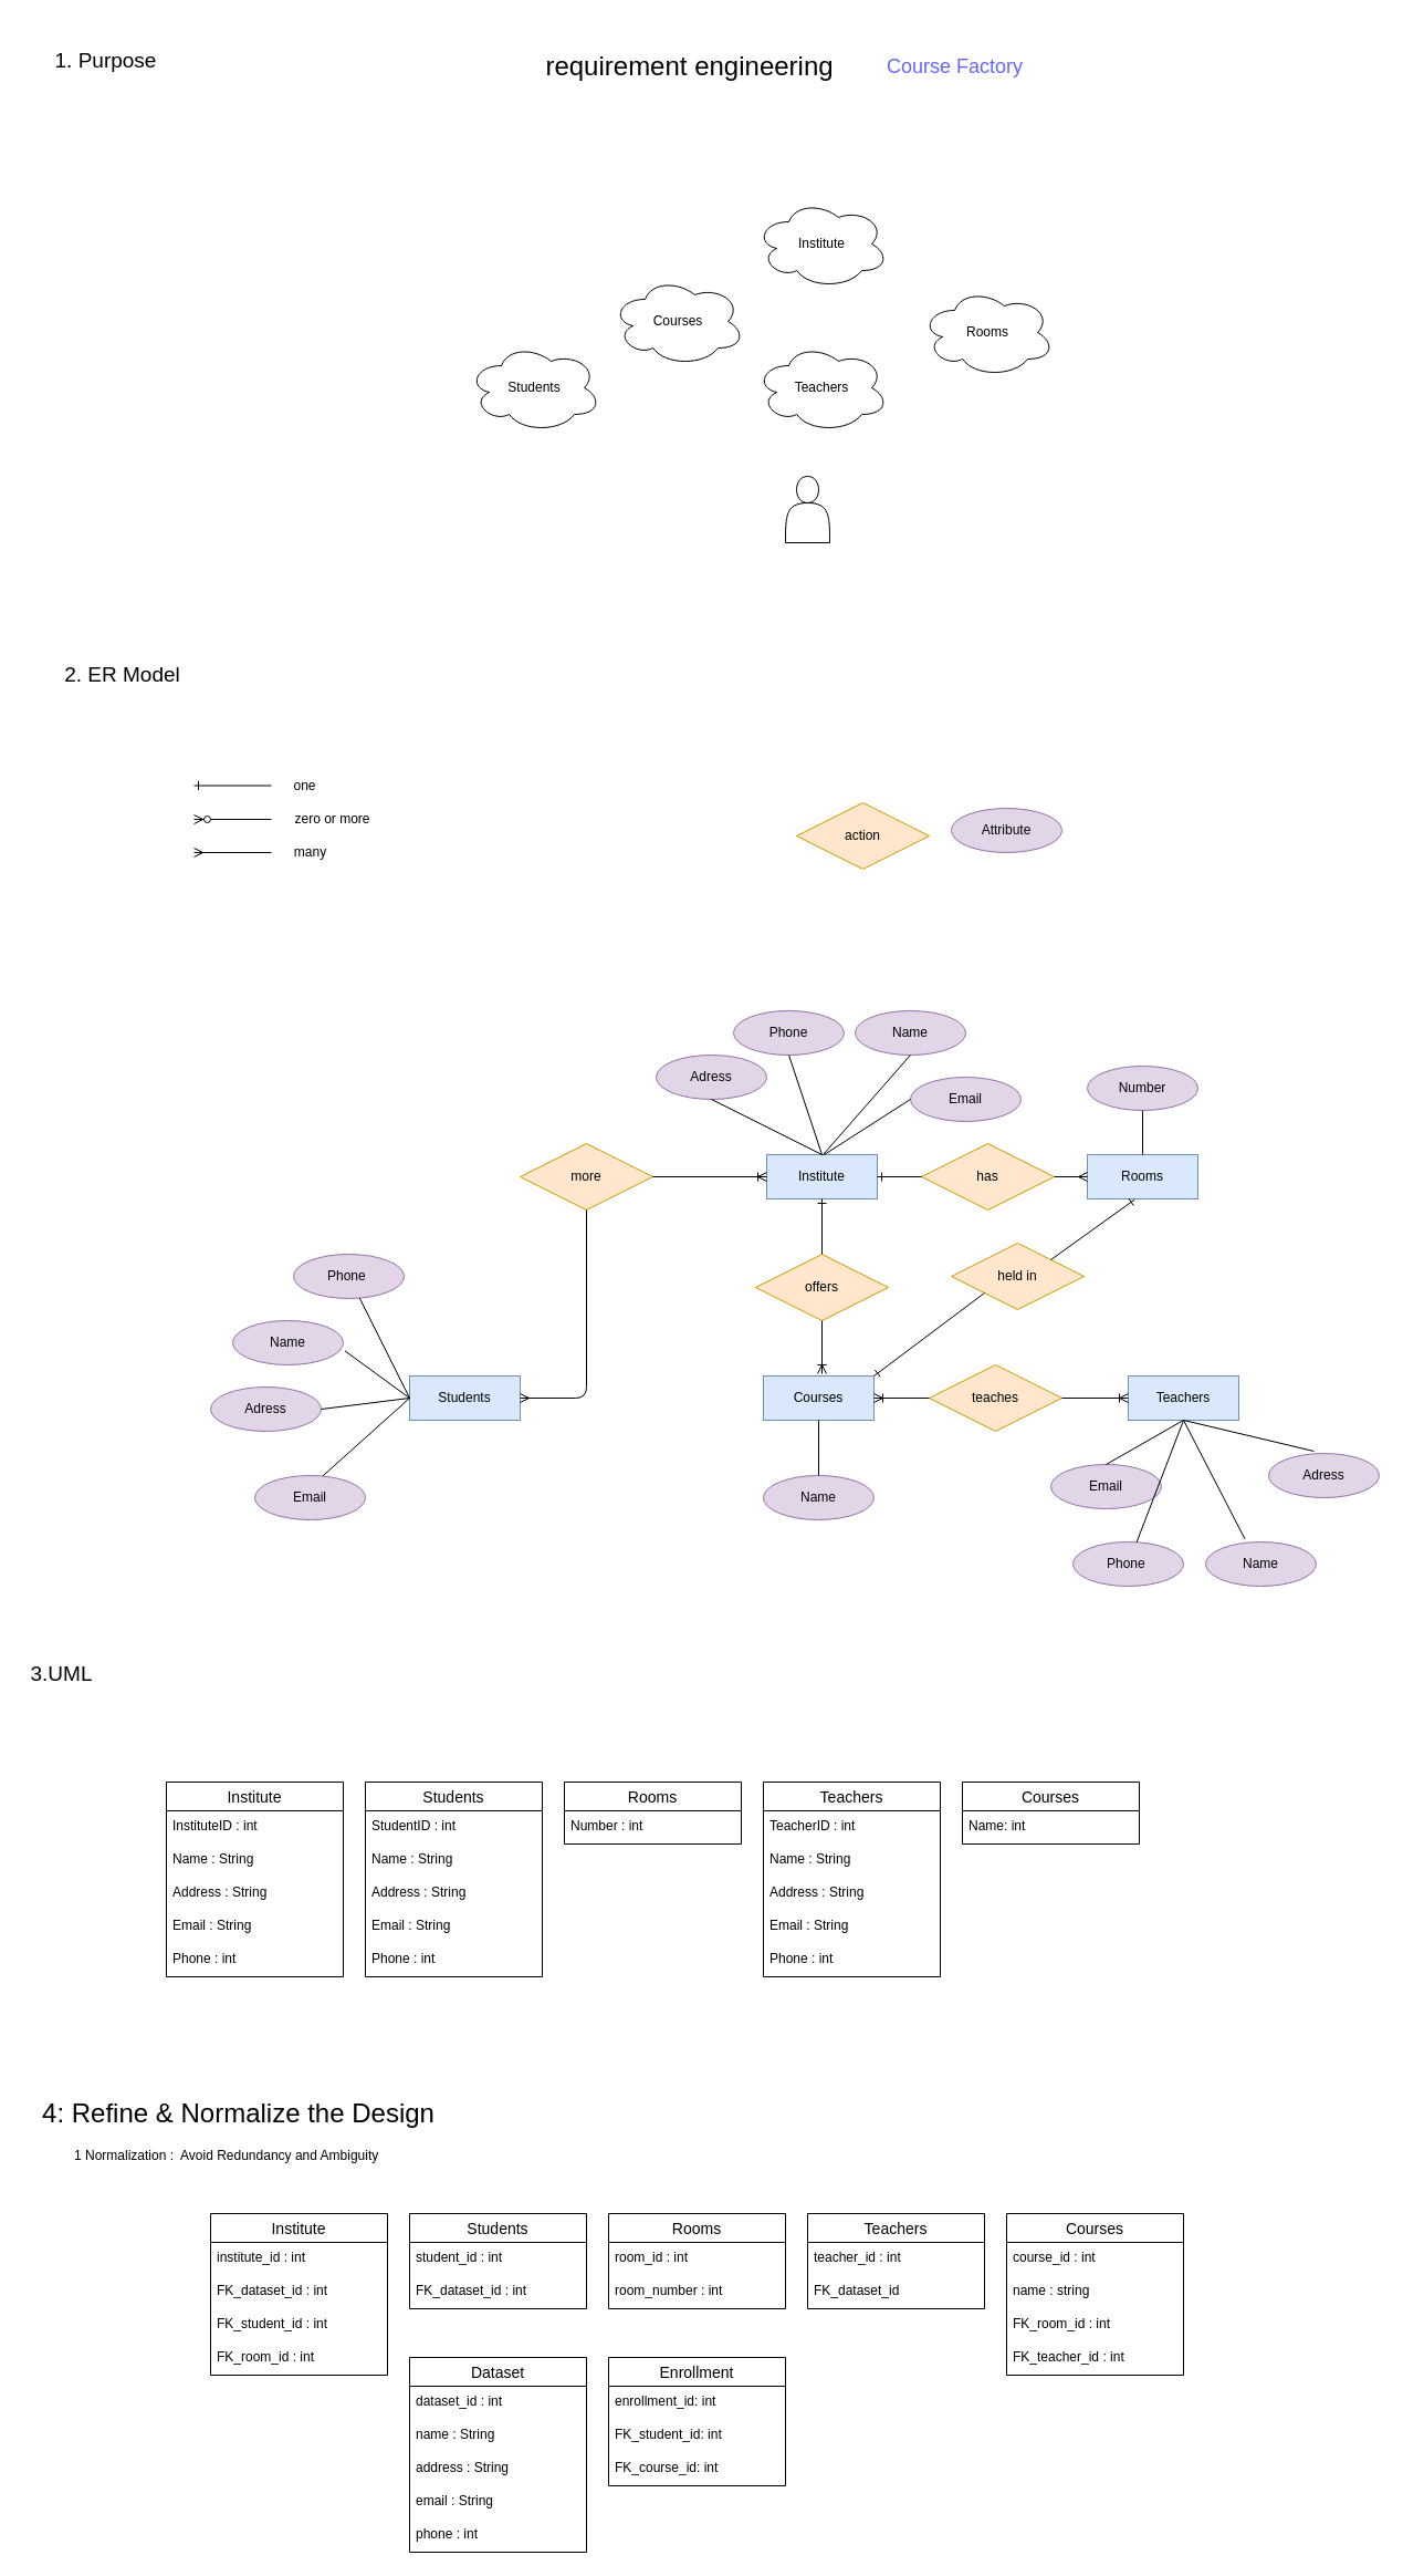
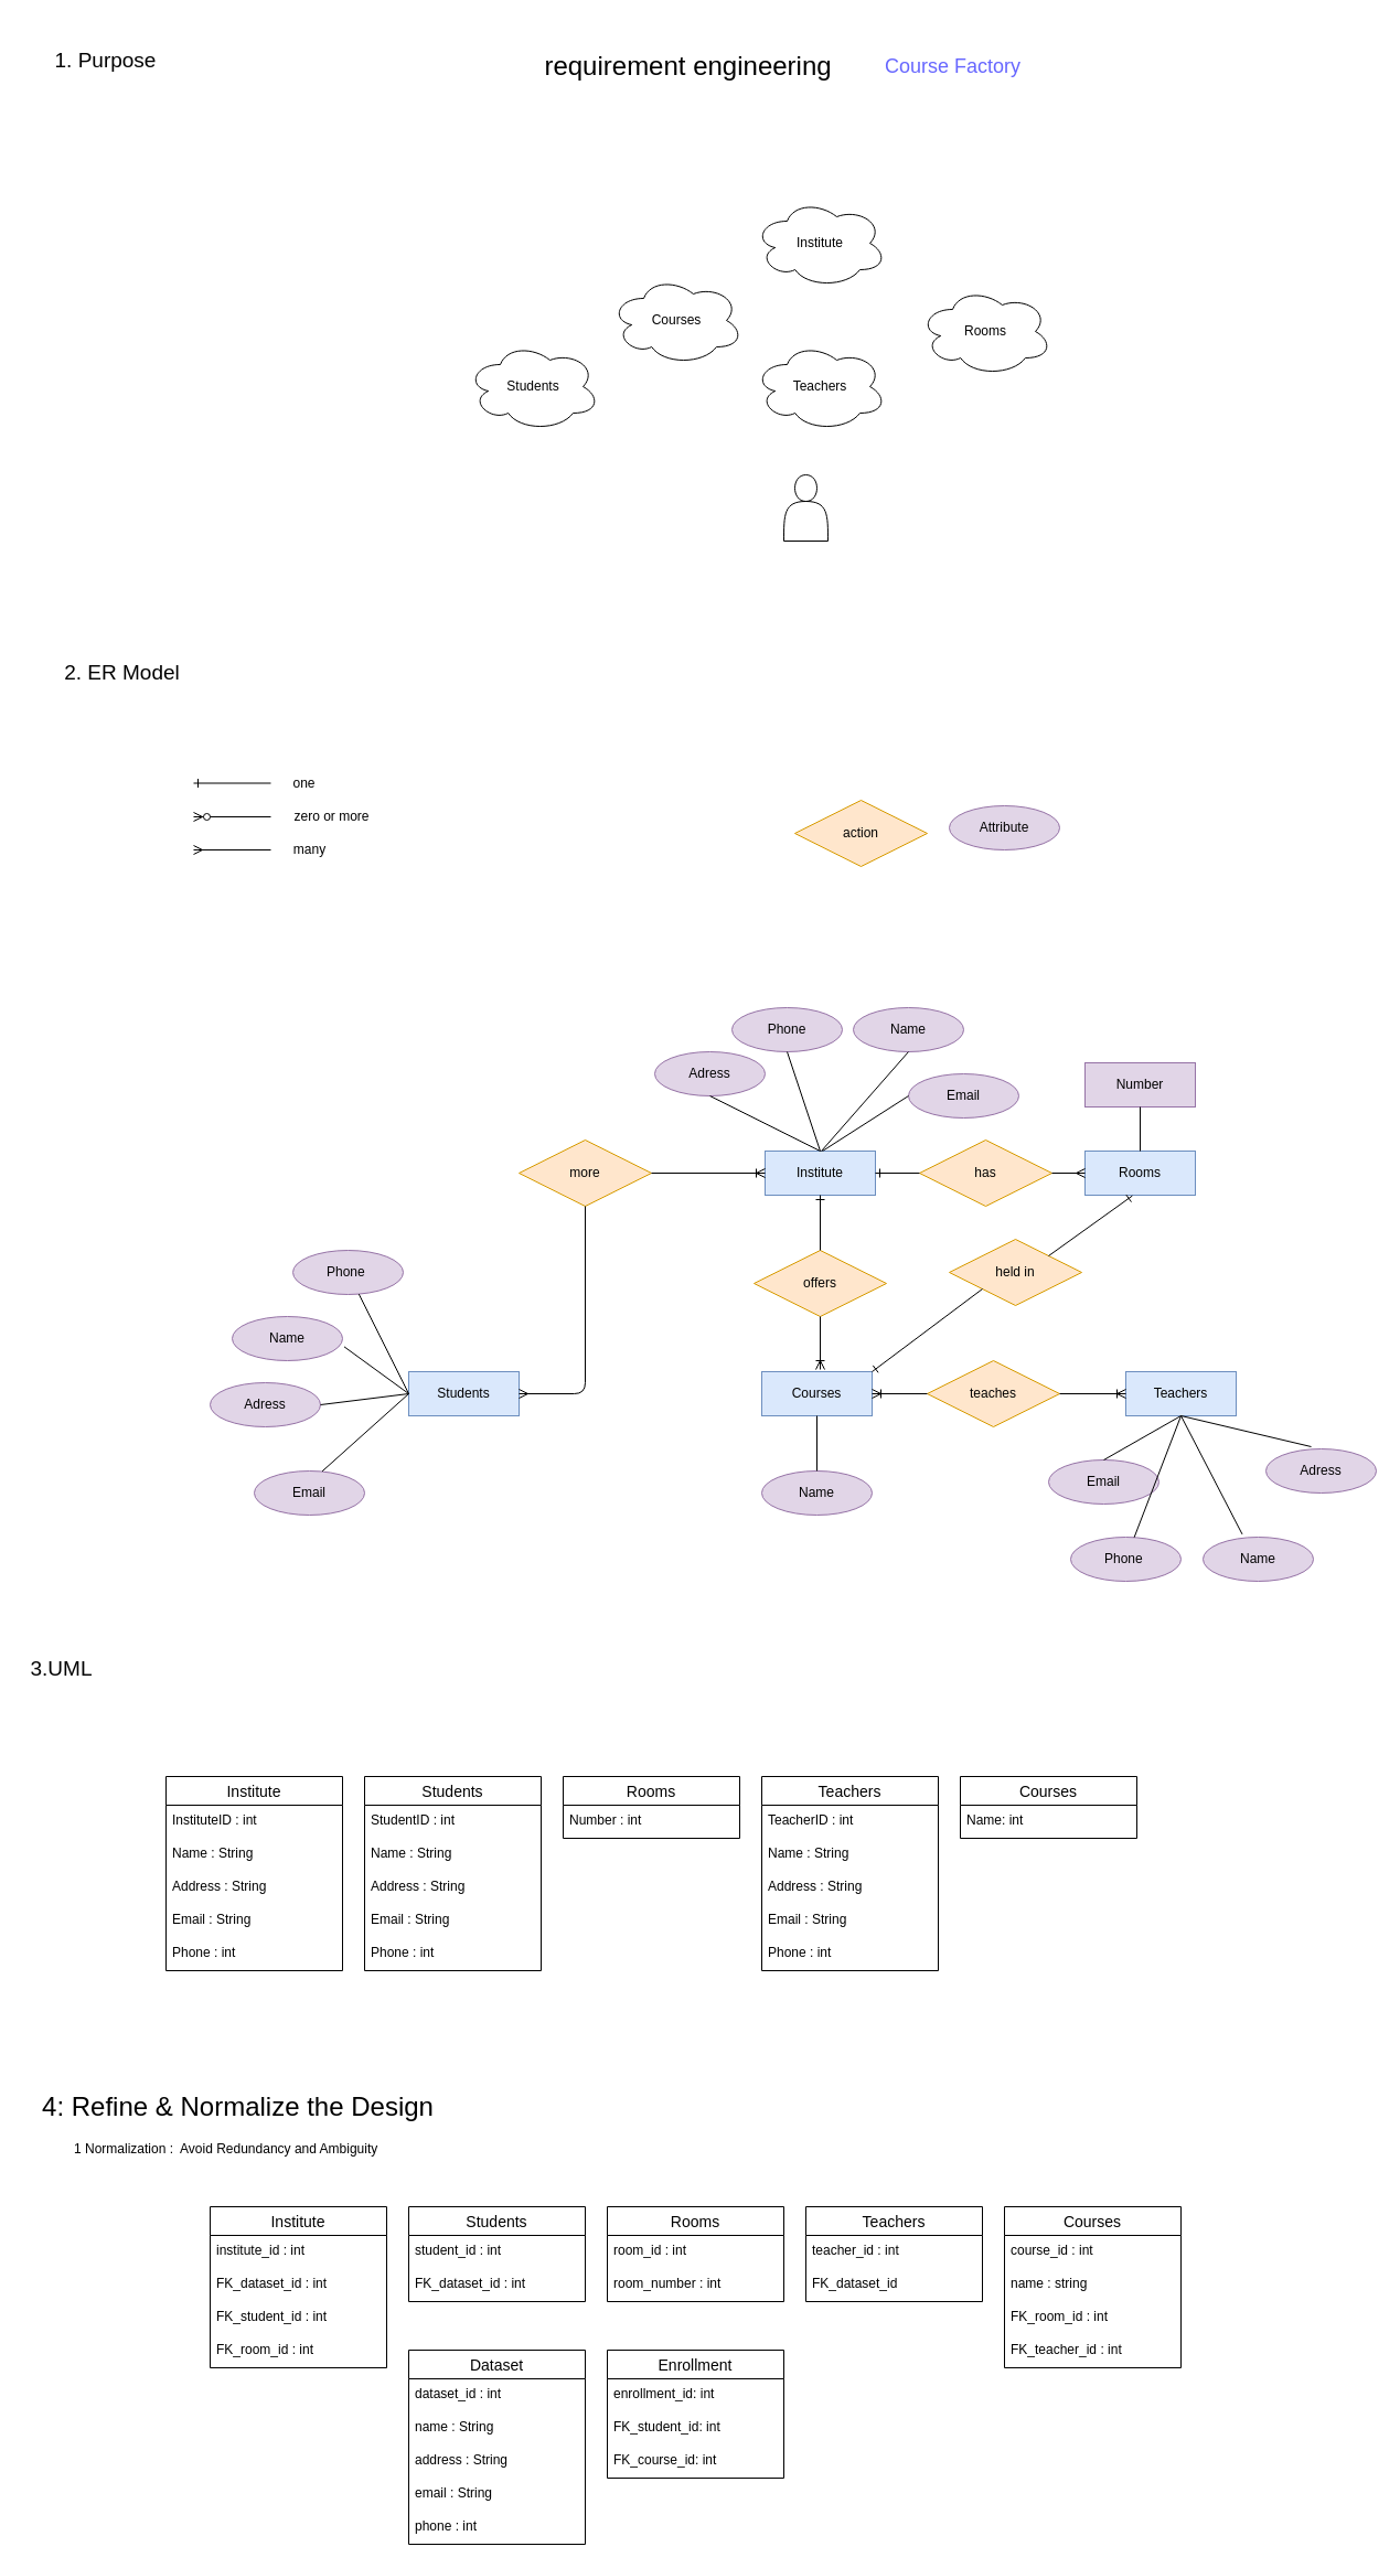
- <mxCell id="36" value="Number" style="ellipse;whiteSpace=wrap;html=1;align=center;fillColor=#e1d5e7;strokeColor=#9673a6;" vertex="1" parent="1"><mxGeometry x="983" y="963" width="100" height="40" as="geometry" /></mxCell>
+ <mxCell id="36" value="Number" style="whiteSpace=wrap;html=1;align=center;fillColor=#e1d5e7;strokeColor=#9673a6;rounded=0;" vertex="1" parent="1"><mxGeometry x="983" y="963" width="100" height="40" as="geometry" /></mxCell>
